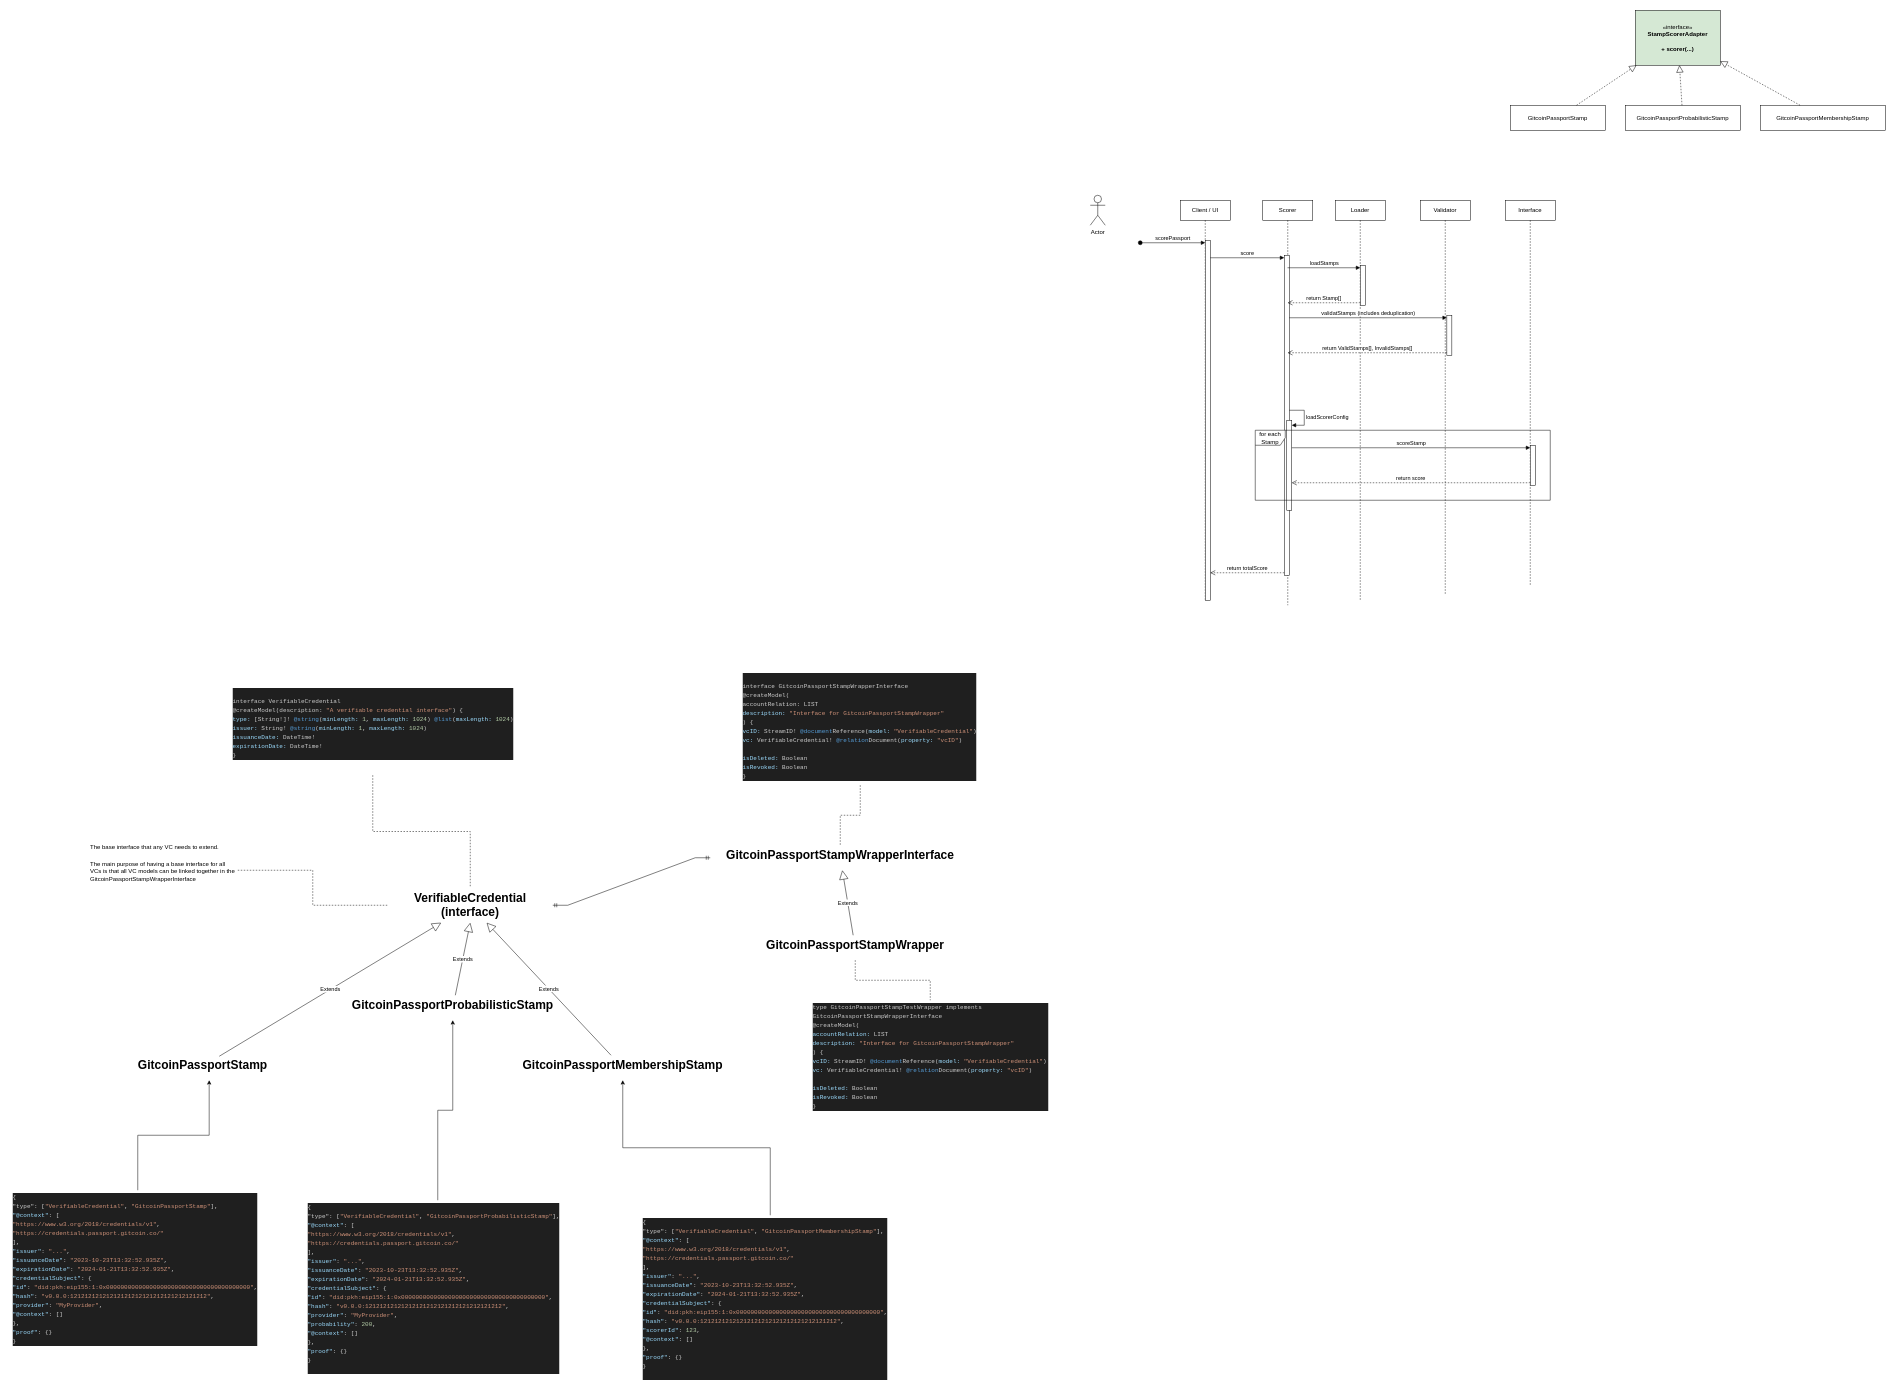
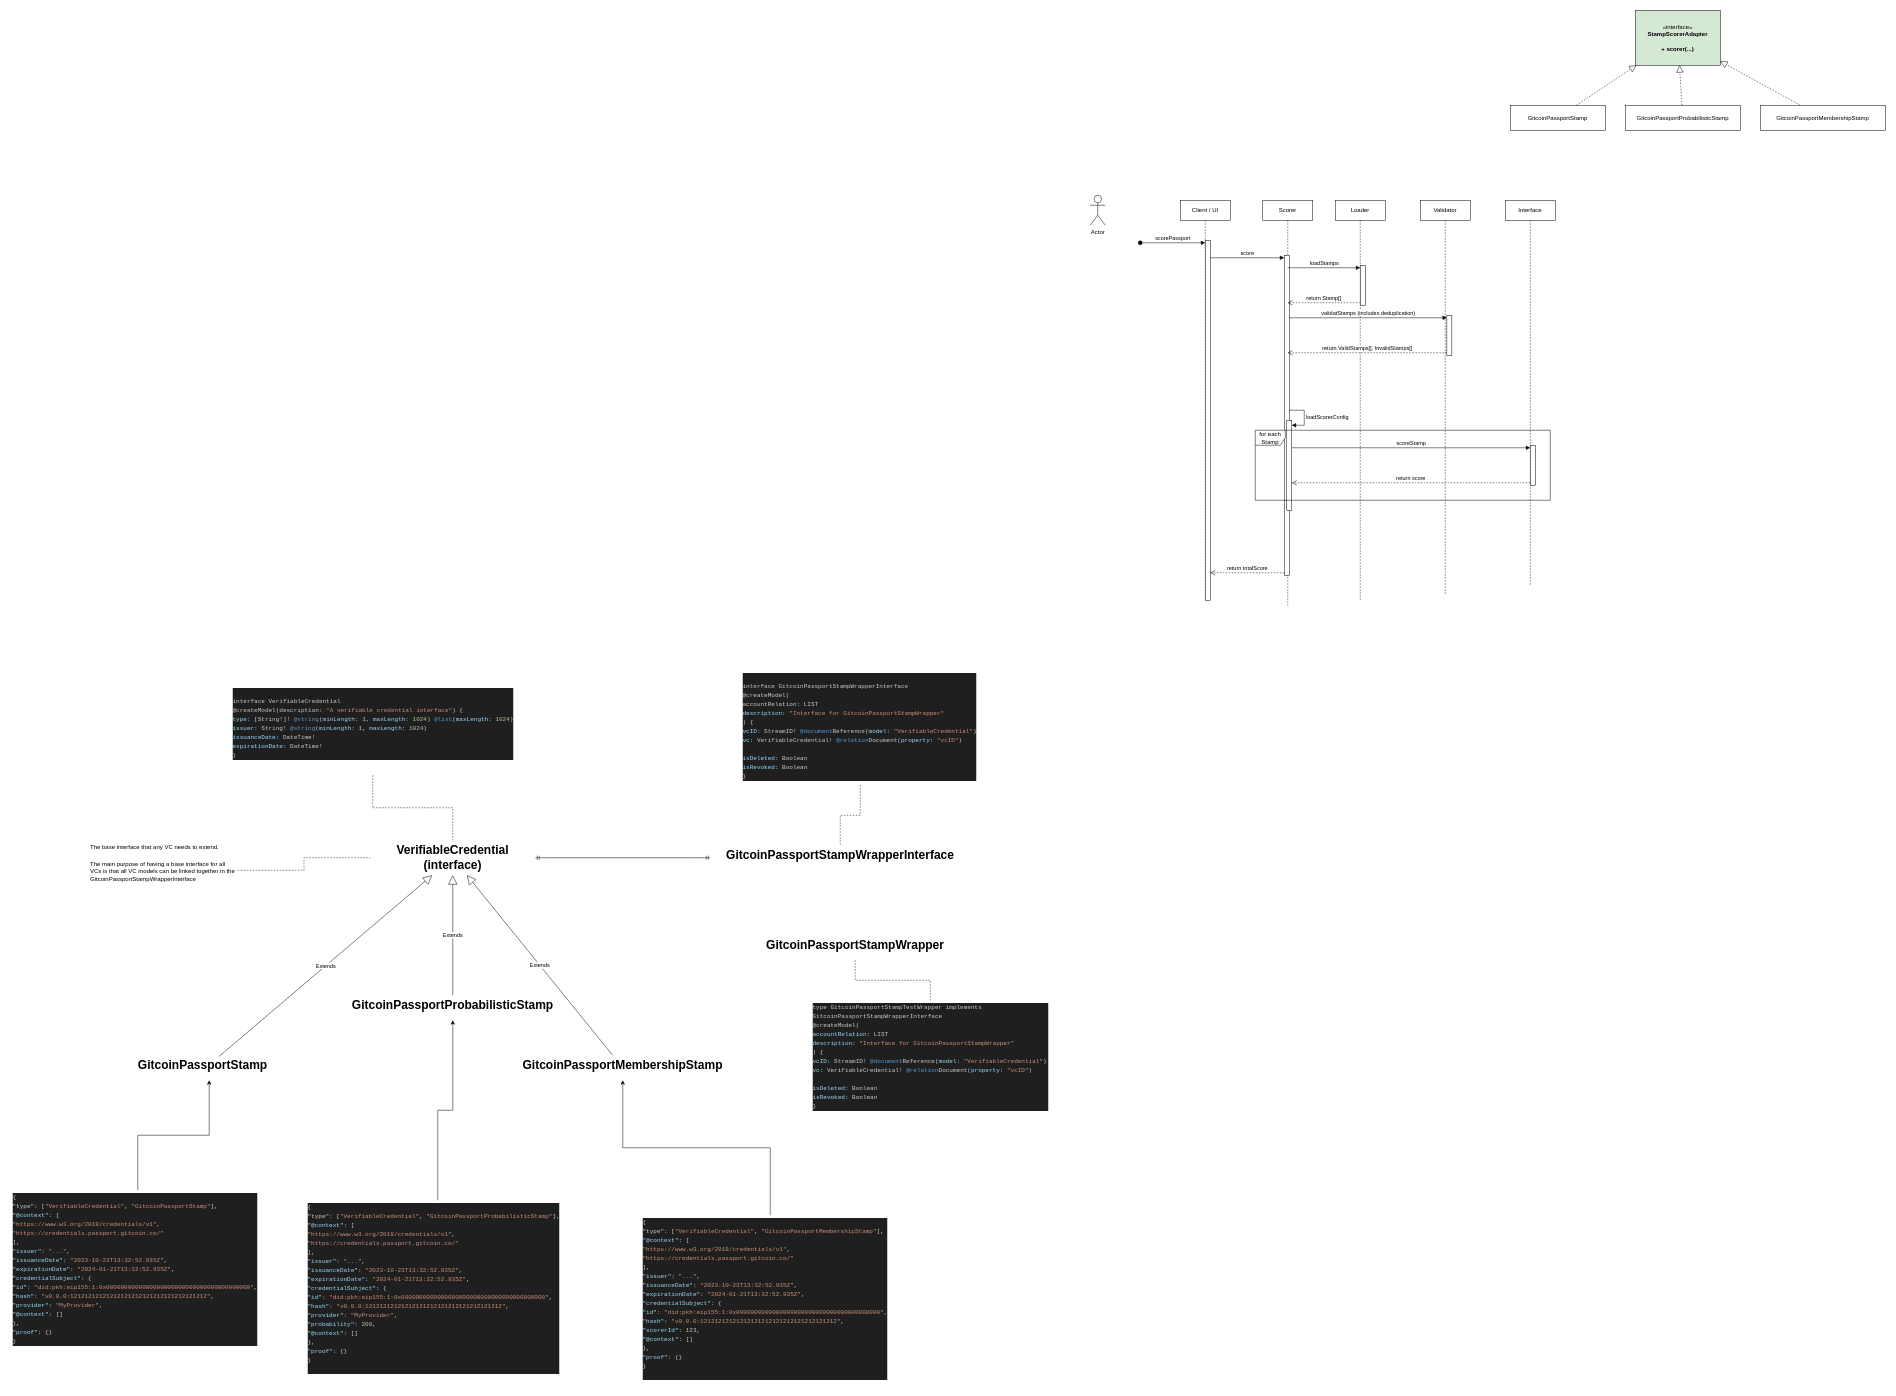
- <mxCell id="2" value="&lt;h1&gt;VerifiableCredential&lt;br&gt;(interface)&lt;/h1&gt;" style="text;html=1;strokeColor=none;fillColor=none;spacing=5;spacingTop=-20;whiteSpace=wrap;overflow=hidden;rounded=0;align=center;" parent="1" vertex="1"><mxGeometry x="775" y="1775" width="330" height="70" as="geometry" /></mxCell>
+ <mxCell id="2" value="&lt;h1&gt;VerifiableCredential&lt;br&gt;(interface)&lt;/h1&gt;" style="text;html=1;strokeColor=none;fillColor=none;spacing=5;spacingTop=-20;whiteSpace=wrap;overflow=hidden;rounded=0;align=center;" parent="1" vertex="1"><mxGeometry x="740" y="1680" width="330" height="70" as="geometry" /></mxCell>
- <mxCell id="22" value="Extends" style="endArrow=block;endSize=16;endFill=0;html=1;rounded=0;" edge="1" parent="1" source="23" target="4"><mxGeometry width="160" relative="1" as="geometry"><mxPoint x="1235" y="2120" as="sourcePoint" /><mxPoint x="943" y="1760" as="targetPoint" /></mxGeometry></mxCell>
